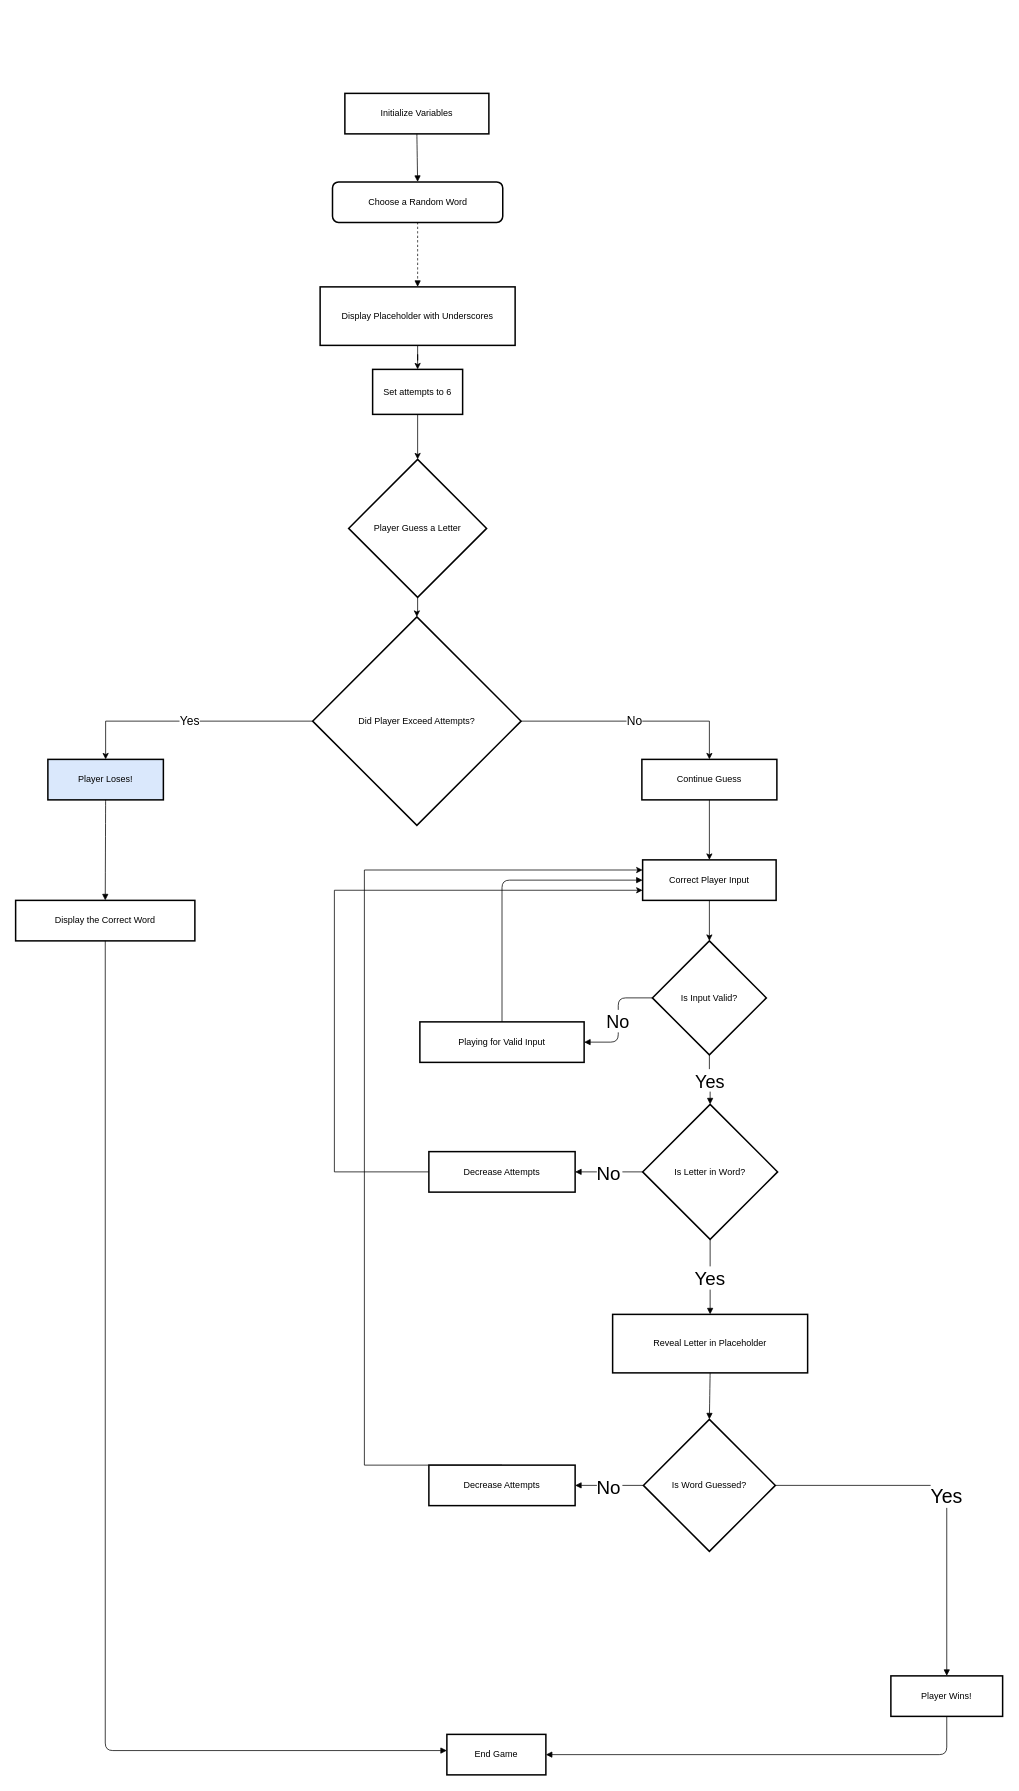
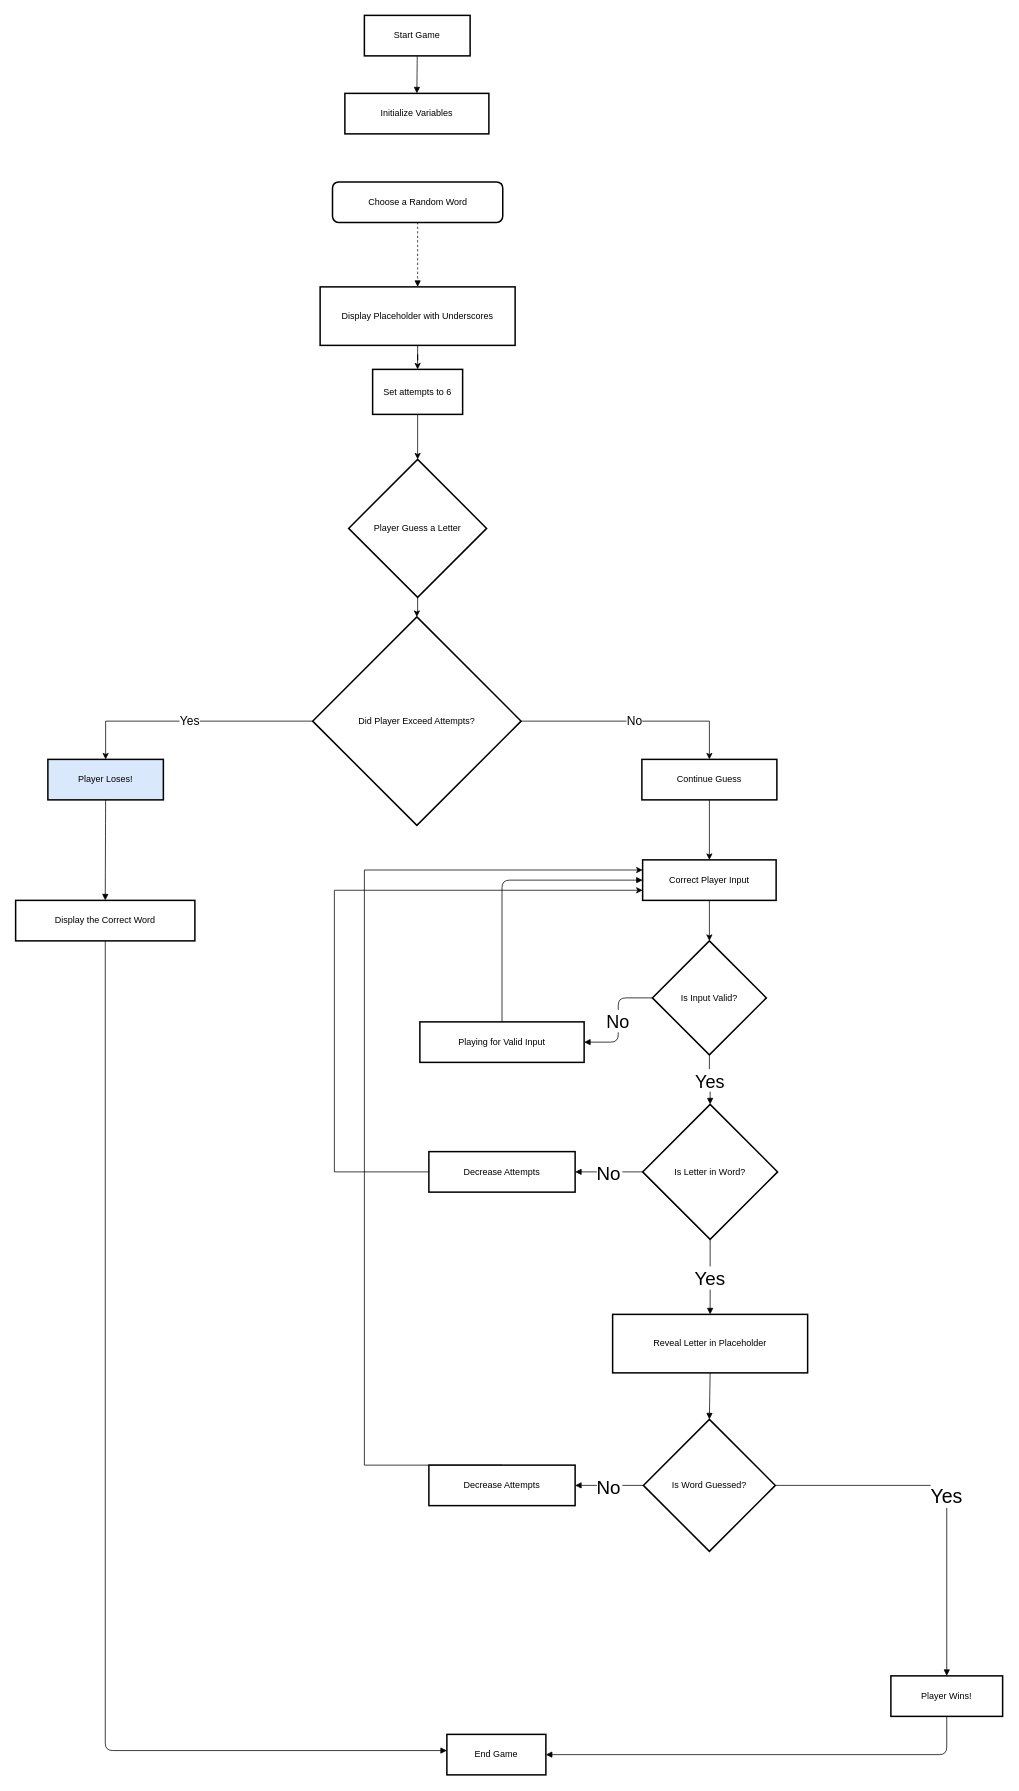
+ <mxCell id="2" value="Start Game" style="whiteSpace=wrap;strokeWidth=2;" parent="1" vertex="1"><mxGeometry x="485" y="20" width="141" height="54" as="geometry" /></mxCell>
+ <mxCell id="29" value="" style="curved=1;startArrow=none;endArrow=block;exitX=0.5;exitY=1;entryX=0.5;entryY=0;" parent="1" source="2" target="3" edge="1"><mxGeometry relative="1" as="geometry"><Array as="points" /></mxGeometry></mxCell>
- <mxCell id="30" value="" style="curved=1;startArrow=none;endArrow=block;exitX=0.5;exitY=1;entryX=0.5;entryY=0;" parent="1" source="3" target="4" edge="1"><mxGeometry relative="1" as="geometry"><Array as="points" /></mxGeometry></mxCell>
